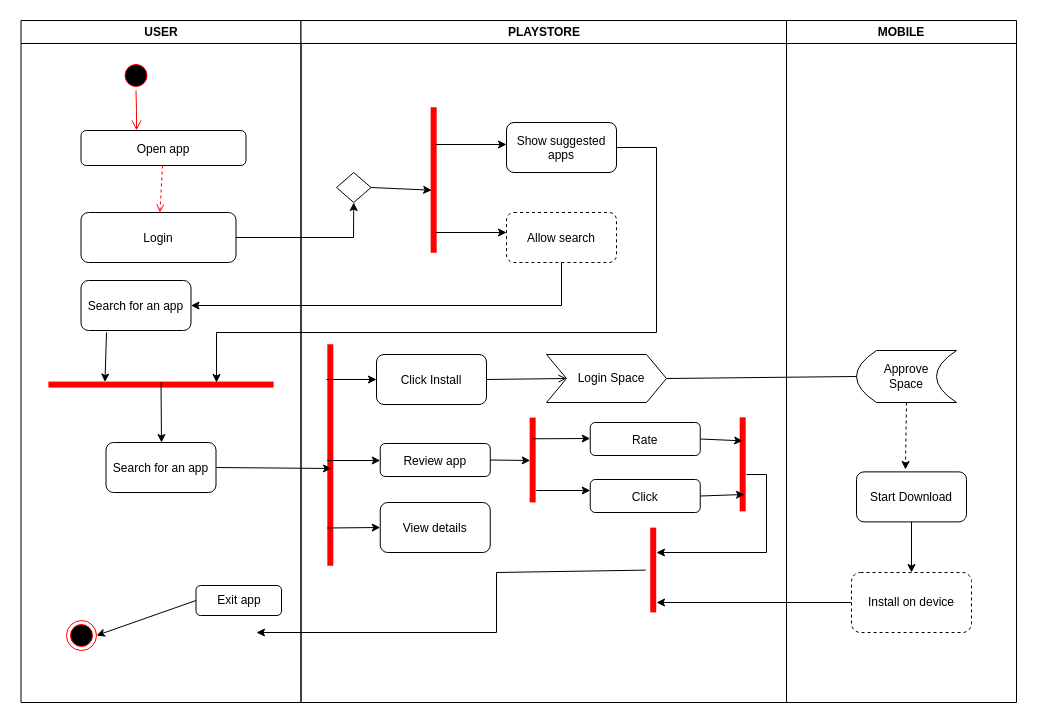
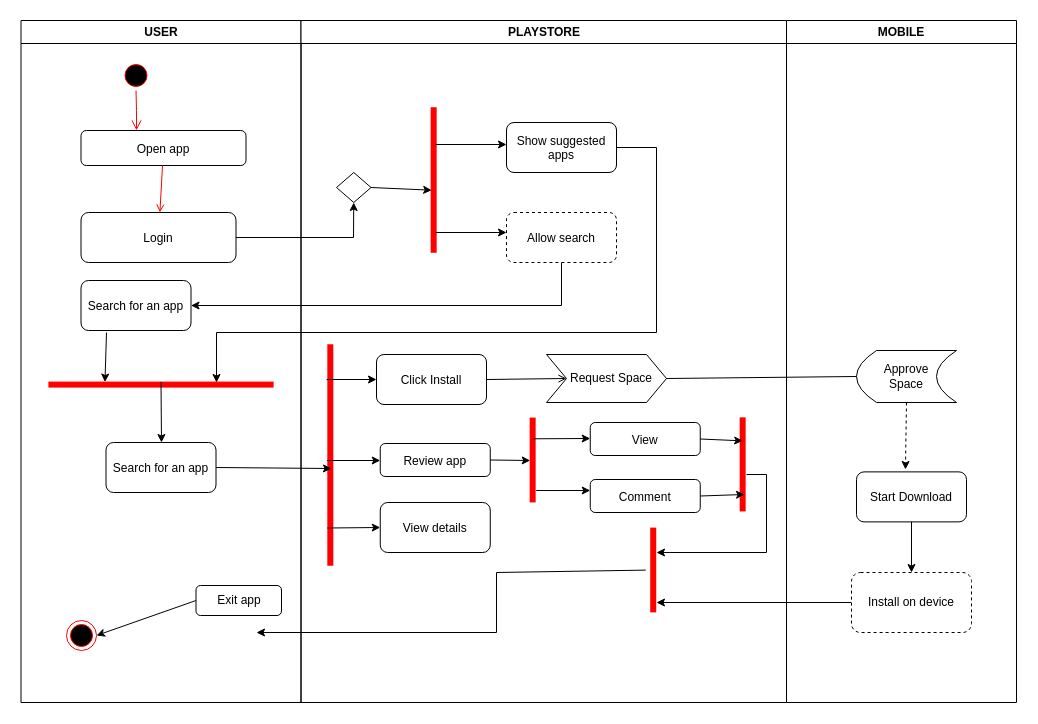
- <mxCell id="7" value="" style="endArrow=open;strokeColor=#FF0000;endFill=1;rounded=0;dashed=1;" parent="2" source="5" target="6" edge="1"><mxGeometry relative="1" as="geometry" /></mxCell>
+ <mxCell id="7" value="" style="endArrow=open;strokeColor=#FF0000;endFill=1;rounded=0" parent="2" source="5" target="6" edge="1"><mxGeometry relative="1" as="geometry" /></mxCell>
- <mxCell id="33" value="&amp;nbsp; &amp;nbsp;Login Space" style="shape=step;perimeter=stepPerimeter;whiteSpace=wrap;html=1;fixedSize=1;rounded=0;size=20;" vertex="1" parent="18"><mxGeometry x="245.5" y="334" width="120" height="48" as="geometry" /></mxCell>
+ <mxCell id="33" value="&amp;nbsp; &amp;nbsp;Request Space" style="shape=step;perimeter=stepPerimeter;whiteSpace=wrap;html=1;fixedSize=1;rounded=0;size=20;" vertex="1" parent="18"><mxGeometry x="245.5" y="334" width="120" height="48" as="geometry" /></mxCell>
- <mxCell id="38" value="Rate" style="rounded=1;" vertex="1" parent="18"><mxGeometry x="289.25" y="402" width="110" height="33" as="geometry" /></mxCell>
+ <mxCell id="38" value="View" style="rounded=1;" vertex="1" parent="18"><mxGeometry x="289.25" y="402" width="110" height="33" as="geometry" /></mxCell>
- <mxCell id="37" value="Click" style="rounded=1;" vertex="1" parent="18"><mxGeometry x="289.25" y="459" width="110" height="33" as="geometry" /></mxCell>
+ <mxCell id="37" value="Comment" style="rounded=1;" vertex="1" parent="18"><mxGeometry x="289.25" y="459" width="110" height="33" as="geometry" /></mxCell>
